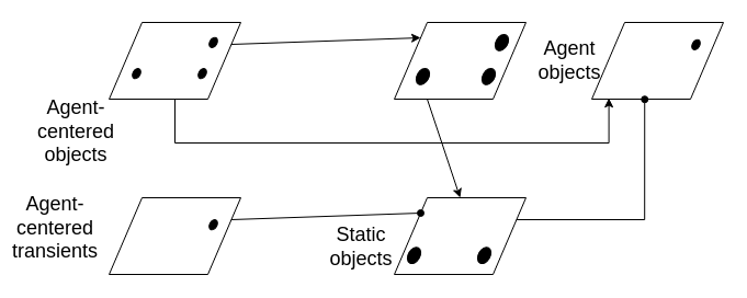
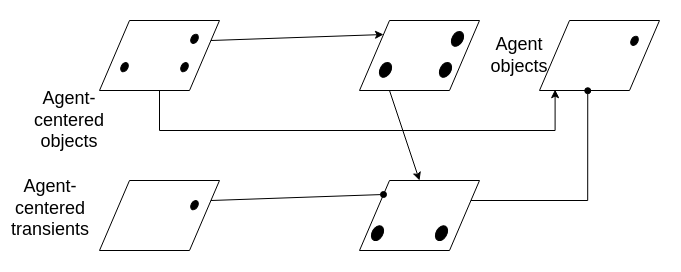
- <mxCell id="10" value="Static objects" style="text;html=1;strokeColor=none;fillColor=none;align=center;verticalAlign=middle;whiteSpace=wrap;rounded=0;fontSize=18;" vertex="1" parent="1"><mxGeometry x="299" y="210" width="60" height="30" as="geometry" /></mxCell>
